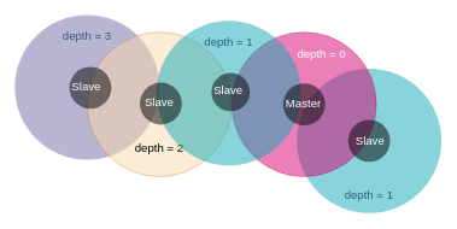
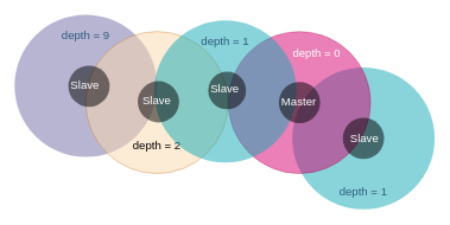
- <mxCell id="5" value="depth = 3" style="ellipse;whiteSpace=wrap;html=1;aspect=fixed;rounded=1;shadow=0;glass=0;labelBackgroundColor=none;strokeColor=none;strokeWidth=1;fillColor=#736CA8;gradientColor=none;fontFamily=Helvetica;fontSize=16;fontColor=#2F5B7C;align=center;opacity=50;spacing=15;verticalAlign=top;" parent="1" vertex="1"><mxGeometry x="20" y="20" width="200" height="200" as="geometry" /></mxCell>
+ <mxCell id="5" value="depth = 9" style="ellipse;whiteSpace=wrap;html=1;aspect=fixed;rounded=1;shadow=0;glass=0;labelBackgroundColor=none;strokeColor=none;strokeWidth=1;fillColor=#736CA8;gradientColor=none;fontFamily=Helvetica;fontSize=16;fontColor=#2F5B7C;align=center;opacity=50;spacing=15;verticalAlign=top;" parent="1" vertex="1"><mxGeometry x="20" y="20" width="200" height="200" as="geometry" /></mxCell>
